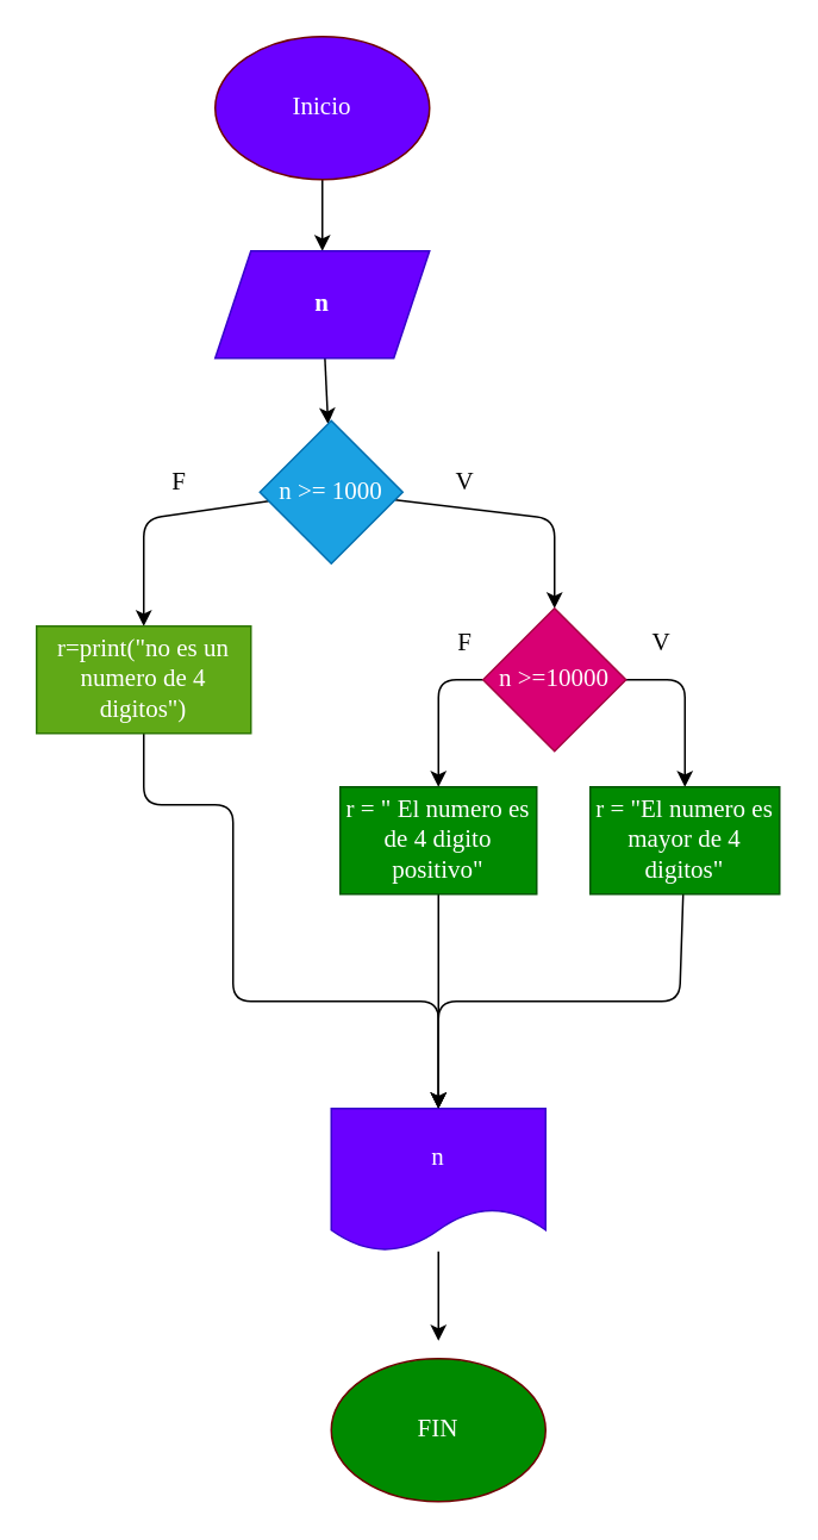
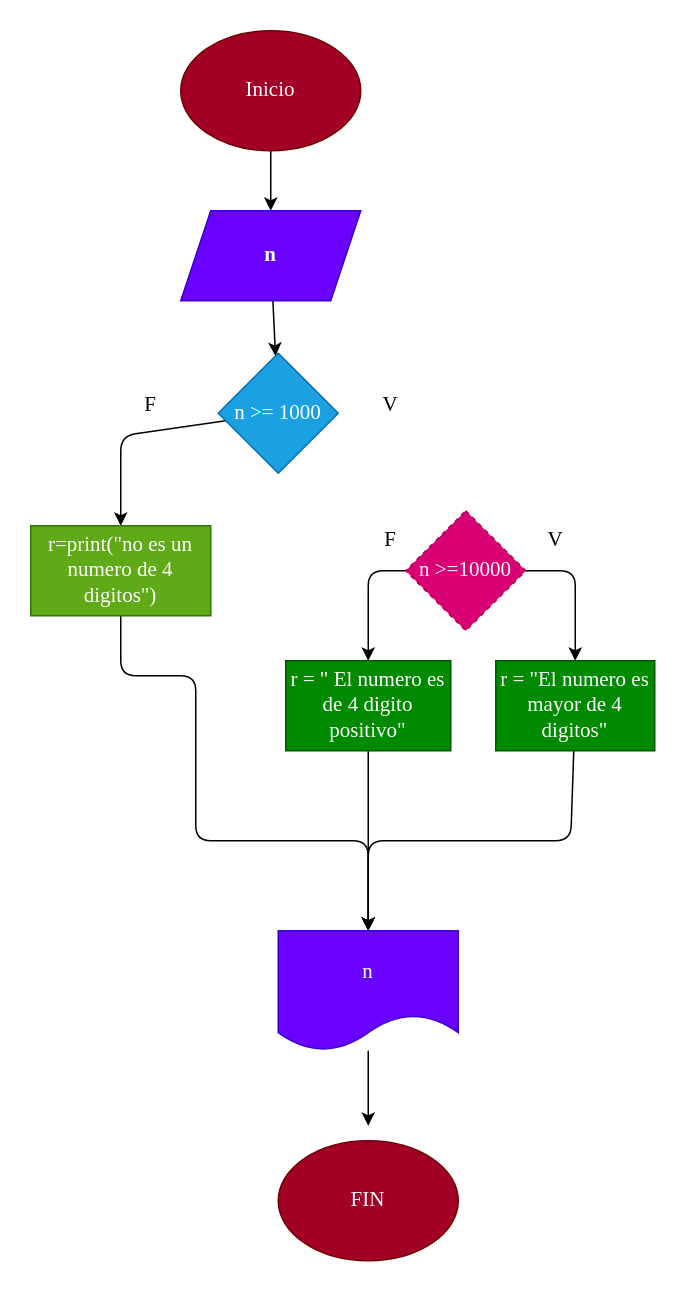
- <mxCell id="23" value="Inicio" style="ellipse;whiteSpace=wrap;html=1;fontFamily=Comic Sans MS;fontSize=14;fillColor=#6a00ff;fontColor=#ffffff;strokeColor=#6F0000;" parent="1" vertex="1"><mxGeometry x="120" y="20" width="120" height="80" as="geometry" /></mxCell>
+ <mxCell id="23" value="Inicio" style="ellipse;whiteSpace=wrap;html=1;fontFamily=Comic Sans MS;fontSize=14;fillColor=#a20025;fontColor=#ffffff;strokeColor=#6F0000;" parent="1" vertex="1"><mxGeometry x="120" y="20" width="120" height="80" as="geometry" /></mxCell>
- <mxCell id="5" style="edgeStyle=none;html=1;entryX=0.5;entryY=0;entryDx=0;entryDy=0;fontFamily=Comic Sans MS;fontSize=14;" parent="1" source="7" target="16" edge="1"><mxGeometry relative="1" as="geometry"><mxPoint x="280" y="350" as="targetPoint" /><Array as="points"><mxPoint x="310" y="290" /></Array></mxGeometry></mxCell>
- <mxCell id="16" value="n &amp;gt;=10000" style="rhombus;whiteSpace=wrap;html=1;fontFamily=Comic Sans MS;fontSize=14;fillColor=#d80073;fontColor=#ffffff;strokeColor=#A50040;" parent="1" vertex="1"><mxGeometry x="270" y="340" width="80" height="80" as="geometry" /></mxCell>
+ <mxCell id="16" value="n &amp;gt;=10000" style="rhombus;whiteSpace=wrap;html=1;fontFamily=Comic Sans MS;fontSize=14;fillColor=#d80073;fontColor=#ffffff;strokeColor=#A50040;dashed=1;" parent="1" vertex="1"><mxGeometry x="270" y="340" width="80" height="80" as="geometry" /></mxCell>
- <mxCell id="24" value="FIN" style="ellipse;whiteSpace=wrap;html=1;fontFamily=Comic Sans MS;fontSize=14;fillColor=#008a00;fontColor=#ffffff;strokeColor=#6F0000;" parent="1" vertex="1"><mxGeometry x="185" y="760" width="120" height="80" as="geometry" /></mxCell>
+ <mxCell id="24" value="FIN" style="ellipse;whiteSpace=wrap;html=1;fontFamily=Comic Sans MS;fontSize=14;fillColor=#a20025;fontColor=#ffffff;strokeColor=#6F0000;" parent="1" vertex="1"><mxGeometry x="185" y="760" width="120" height="80" as="geometry" /></mxCell>
